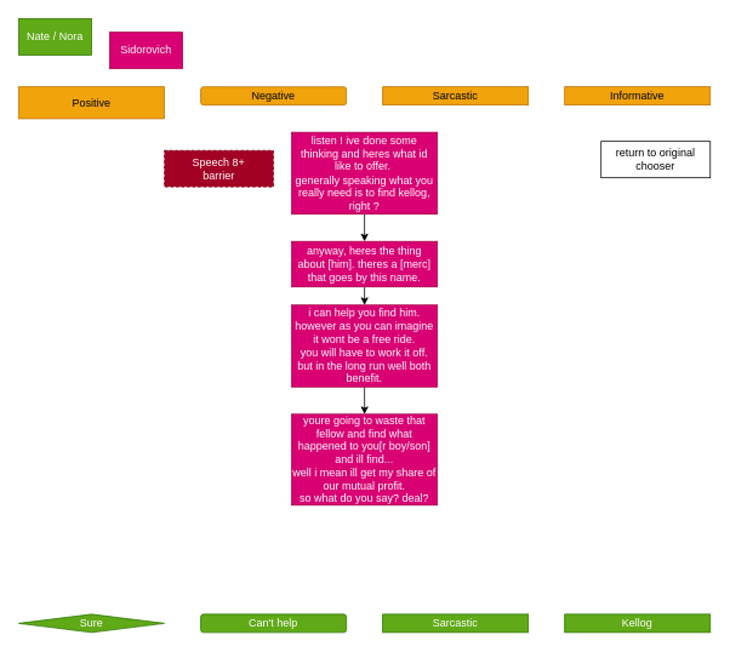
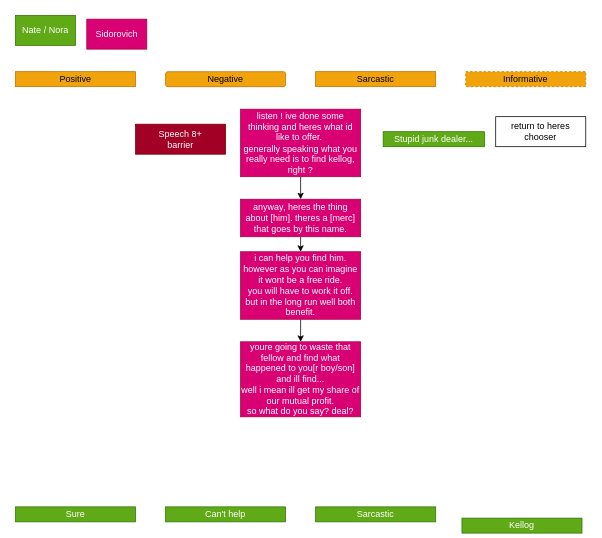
- <mxCell id="3" value="Sidorovich" style="rounded=0;whiteSpace=wrap;html=1;fillColor=#d80073;fontColor=#ffffff;strokeColor=#A50040;" parent="1" vertex="1"><mxGeometry x="120" y="35" width="80" height="40" as="geometry" /></mxCell>
+ <mxCell id="3" value="Sidorovich" style="rounded=0;whiteSpace=wrap;html=1;fillColor=#d80073;fontColor=#ffffff;strokeColor=#A50040;" parent="1" vertex="1"><mxGeometry x="115" y="25" width="80" height="40" as="geometry" /></mxCell>
- <mxCell id="9" value="Informative" style="rounded=0;whiteSpace=wrap;html=1;fillColor=#f0a30a;fontColor=#000000;strokeColor=#BD7000;" parent="1" vertex="1"><mxGeometry x="620" y="95" width="160" height="20" as="geometry" /></mxCell>
+ <mxCell id="9" value="Informative" style="rounded=0;whiteSpace=wrap;html=1;fillColor=#f0a30a;fontColor=#000000;strokeColor=#BD7000;dashed=1;" parent="1" vertex="1"><mxGeometry x="620" y="95" width="160" height="20" as="geometry" /></mxCell>
- <mxCell id="6" value="Positive" style="rounded=0;whiteSpace=wrap;html=1;fillColor=#f0a30a;fontColor=#000000;strokeColor=#BD7000;" parent="1" vertex="1"><mxGeometry x="20" y="95" width="160" height="35" as="geometry" /></mxCell>
+ <mxCell id="6" value="Positive" style="rounded=0;whiteSpace=wrap;html=1;fillColor=#f0a30a;fontColor=#000000;strokeColor=#BD7000;" parent="1" vertex="1"><mxGeometry x="20" y="95" width="160" height="20" as="geometry" /></mxCell>
- <mxCell id="15" value="return to original chooser" style="rounded=0;whiteSpace=wrap;html=1;" vertex="1" parent="1"><mxGeometry x="660" y="155" width="120" height="40" as="geometry" /></mxCell>
+ <mxCell id="15" value="return to heres chooser" style="rounded=0;whiteSpace=wrap;html=1;" vertex="1" parent="1"><mxGeometry x="660" y="155" width="120" height="40" as="geometry" /></mxCell>
- <mxCell id="16" value="Speech 8+&lt;br&gt;barrier" style="rounded=0;whiteSpace=wrap;html=1;fillColor=#a20025;fontColor=#ffffff;strokeColor=#6F0000;dashed=1;" vertex="1" parent="1"><mxGeometry x="180" y="165" width="120" height="40" as="geometry" /></mxCell>
+ <mxCell id="16" value="Speech 8+&lt;br&gt;barrier" style="rounded=0;whiteSpace=wrap;html=1;fillColor=#a20025;fontColor=#ffffff;strokeColor=#6F0000;" vertex="1" parent="1"><mxGeometry x="180" y="165" width="120" height="40" as="geometry" /></mxCell>
+ <mxCell id="14" value="Stupid junk dealer..." style="rounded=0;whiteSpace=wrap;html=1;fillColor=#60a917;fontColor=#ffffff;strokeColor=#2D7600;" vertex="1" parent="1"><mxGeometry x="510" y="175" width="135" height="20" as="geometry" /></mxCell>
- <mxCell id="10" value="Sure" style="rhombus;whiteSpace=wrap;html=1;fillColor=#60a917;fontColor=#ffffff;strokeColor=#2D7600;" parent="1" vertex="1"><mxGeometry x="20" y="675" width="160" height="20" as="geometry" /></mxCell>
+ <mxCell id="10" value="Sure" style="rounded=0;whiteSpace=wrap;html=1;fillColor=#60a917;fontColor=#ffffff;strokeColor=#2D7600;" parent="1" vertex="1"><mxGeometry x="20" y="675" width="160" height="20" as="geometry" /></mxCell>
- <mxCell id="11" value="Can't help" style="whiteSpace=wrap;html=1;fillColor=#60a917;fontColor=#ffffff;strokeColor=#2D7600;rounded=1;" parent="1" vertex="1"><mxGeometry x="220" y="675" width="160" height="20" as="geometry" /></mxCell>
+ <mxCell id="11" value="Can't help" style="rounded=0;whiteSpace=wrap;html=1;fillColor=#60a917;fontColor=#ffffff;strokeColor=#2D7600;" parent="1" vertex="1"><mxGeometry x="220" y="675" width="160" height="20" as="geometry" /></mxCell>
- <mxCell id="13" value="Kellog" style="rounded=0;whiteSpace=wrap;html=1;fillColor=#60a917;fontColor=#ffffff;strokeColor=#2D7600;" parent="1" vertex="1"><mxGeometry x="620" y="675" width="160" height="20" as="geometry" /></mxCell>
+ <mxCell id="13" value="Kellog" style="rounded=0;whiteSpace=wrap;html=1;fillColor=#60a917;fontColor=#ffffff;strokeColor=#2D7600;" parent="1" vertex="1"><mxGeometry x="615" y="690" width="160" height="20" as="geometry" /></mxCell>
